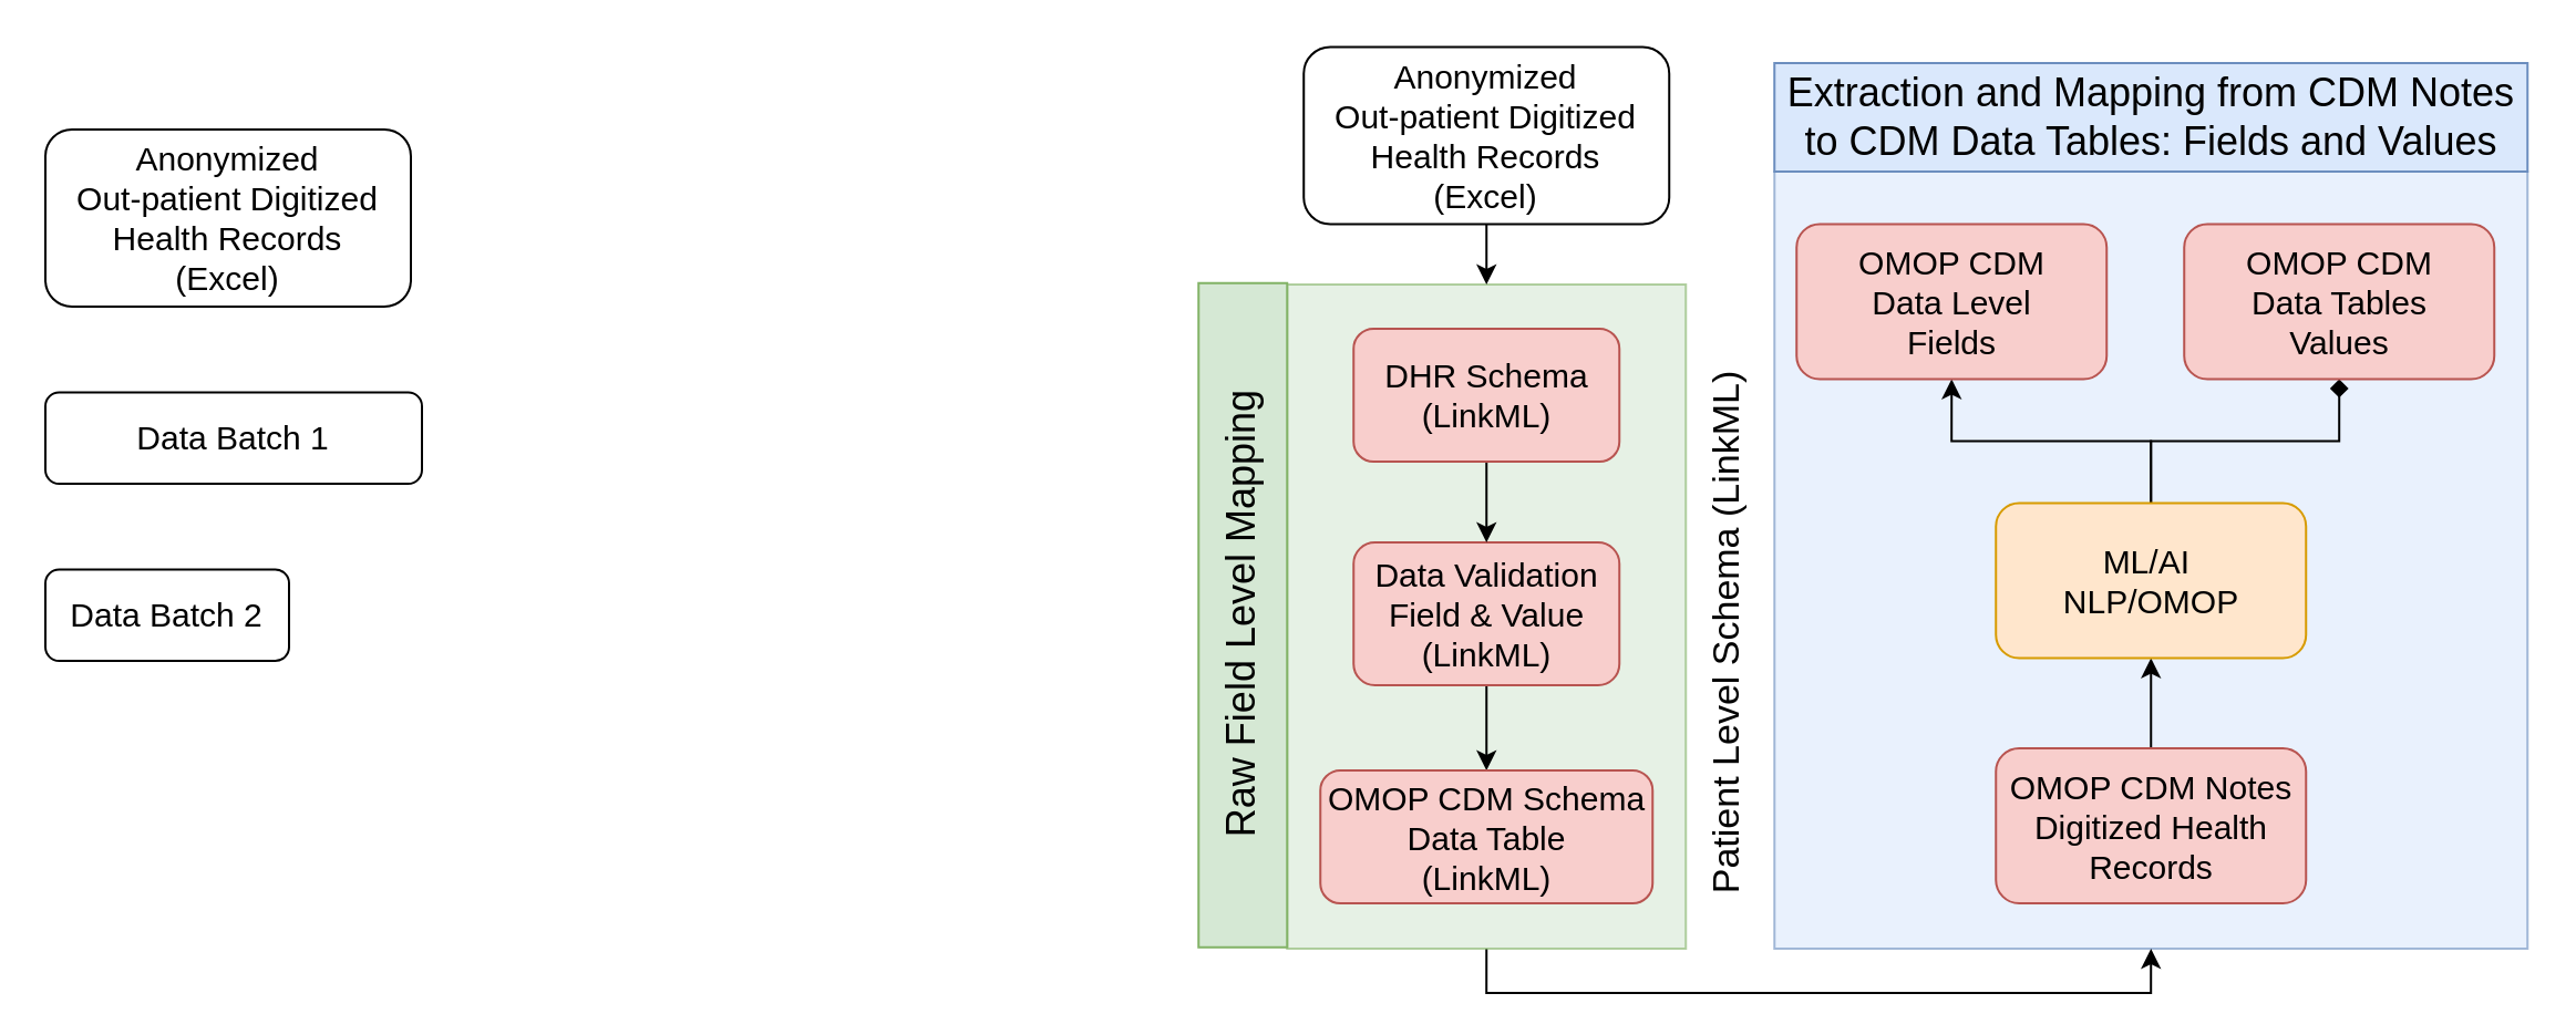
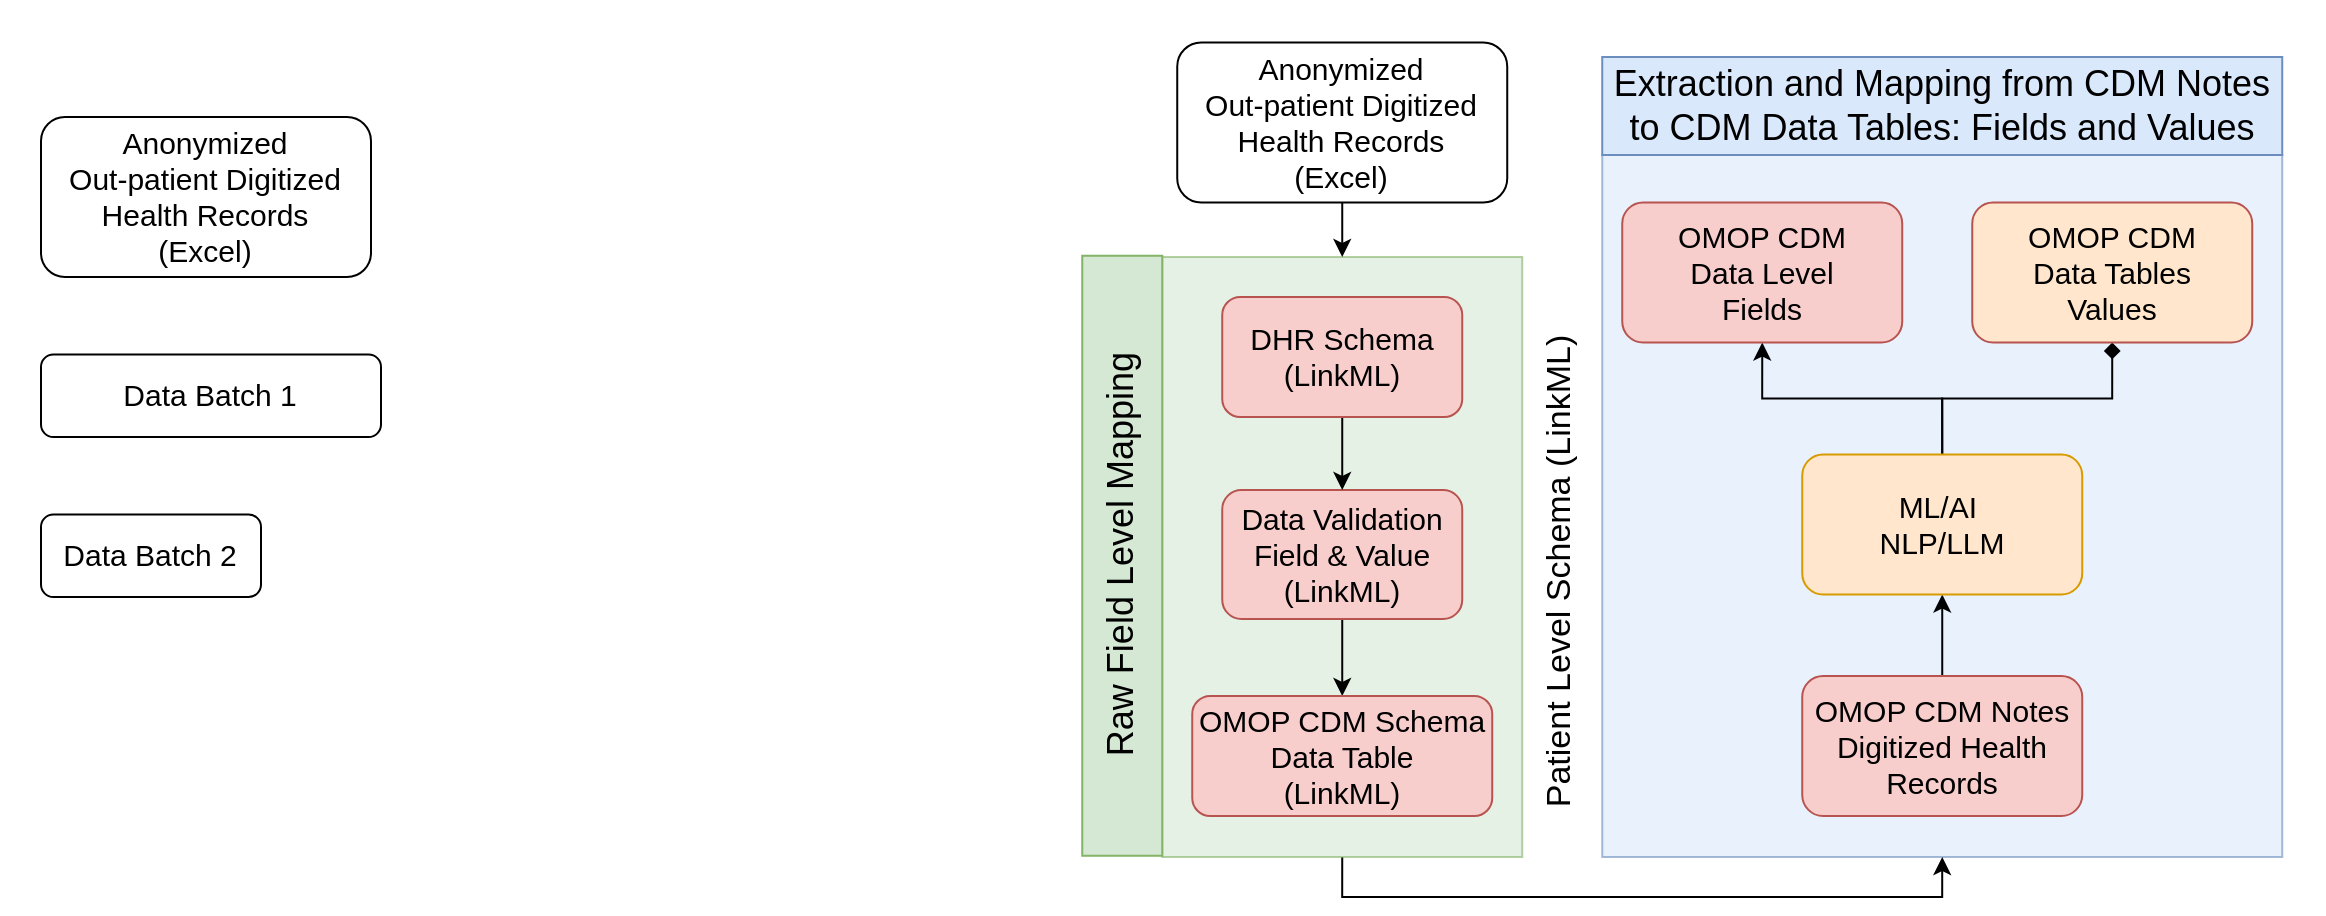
- <mxCell id="18" value="OMOP CDM &lt;br&gt;Data Tables&lt;br&gt;Values" style="rounded=1;whiteSpace=wrap;html=1;fontSize=15;fillColor=#f8cecc;strokeColor=#b85450;" parent="1" vertex="1"><mxGeometry x="985.62" y="100.75" width="140" height="70" as="geometry" /></mxCell>
+ <mxCell id="18" value="OMOP CDM &lt;br&gt;Data Tables&lt;br&gt;Values" style="rounded=1;whiteSpace=wrap;html=1;fontSize=15;fillColor=#ffe6cc;strokeColor=#b85450;" parent="1" vertex="1"><mxGeometry x="985.62" y="100.75" width="140" height="70" as="geometry" /></mxCell>
- <mxCell id="17" value="ML/AI&amp;nbsp;&lt;br&gt;NLP/OMOP" style="rounded=1;whiteSpace=wrap;html=1;fontSize=15;fillColor=#ffe6cc;strokeColor=#d79b00;" parent="1" vertex="1"><mxGeometry x="900.62" y="226.75" width="140" height="70" as="geometry" /></mxCell>
+ <mxCell id="17" value="ML/AI&amp;nbsp;&lt;br&gt;NLP/LLM" style="rounded=1;whiteSpace=wrap;html=1;fontSize=15;fillColor=#ffe6cc;strokeColor=#d79b00;" parent="1" vertex="1"><mxGeometry x="900.62" y="226.75" width="140" height="70" as="geometry" /></mxCell>
